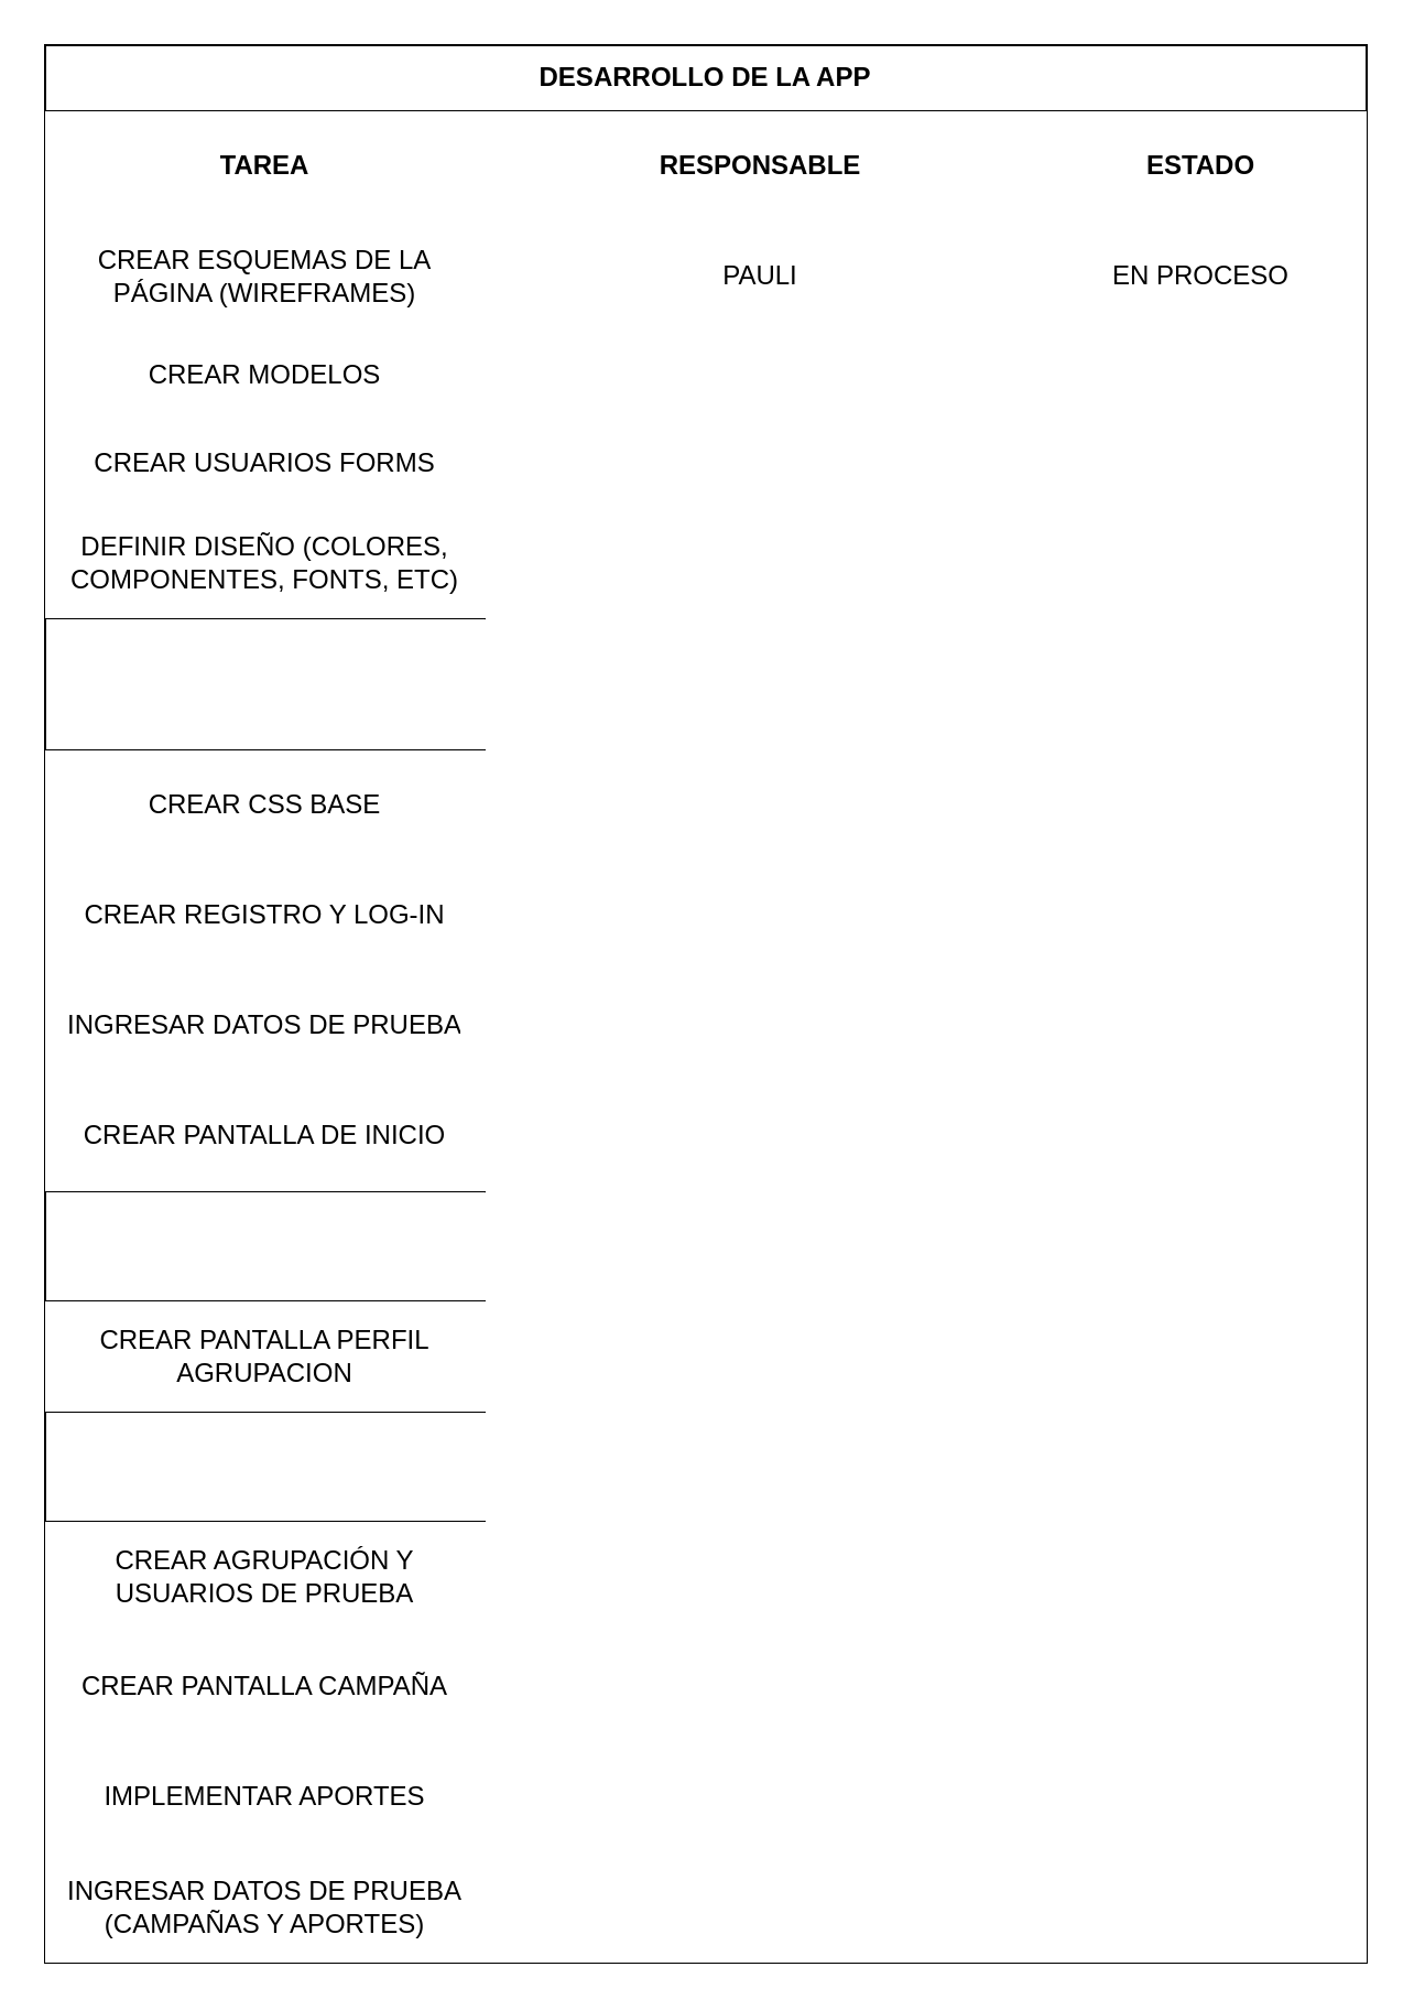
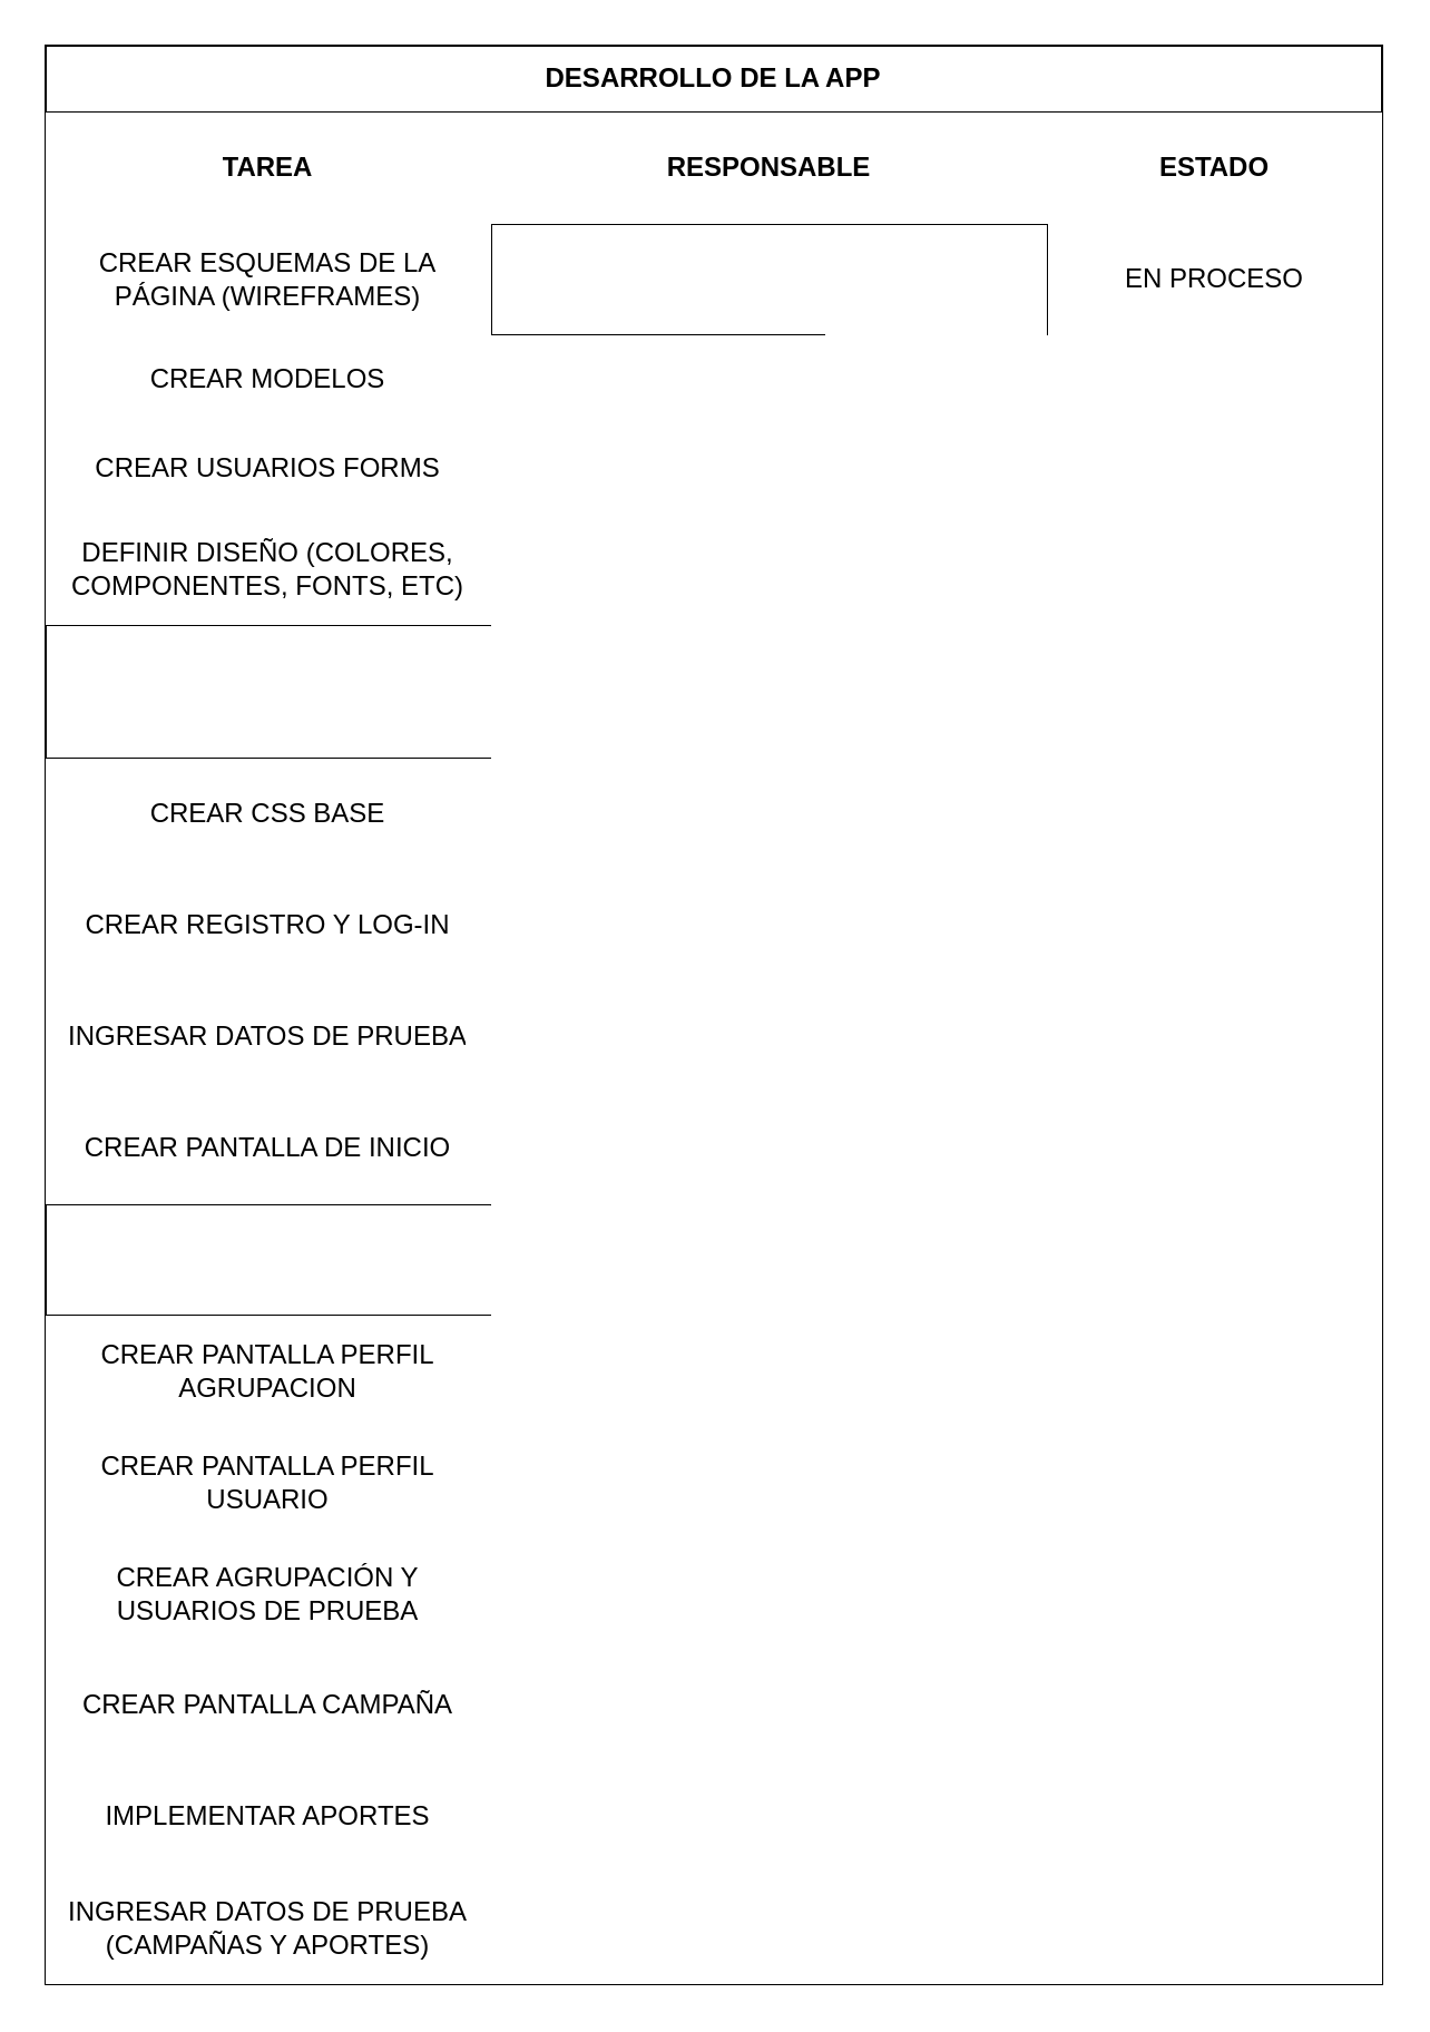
- <mxCell id="9" value="PAULI" style="shape=partialRectangle;html=1;whiteSpace=wrap;connectable=0;top=0;left=0;bottom=0;right=0;overflow=hidden;" parent="7" vertex="1"><mxGeometry x="200" width="250" height="50" as="geometry" /></mxCell>
+ <mxCell id="50" value="CREAR PANTALLA PERFIL USUARIO" style="shape=partialRectangle;html=1;whiteSpace=wrap;connectable=0;top=0;left=0;bottom=0;right=0;overflow=hidden;" parent="49" vertex="1"><mxGeometry width="200" height="50" as="geometry" /></mxCell>
